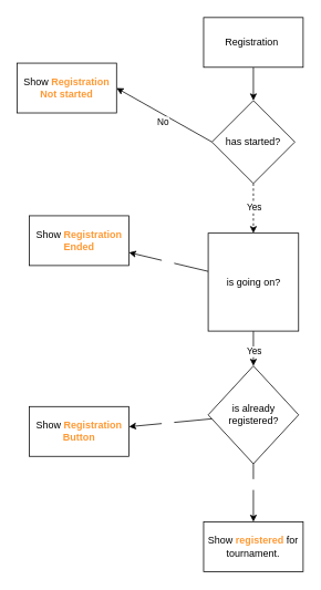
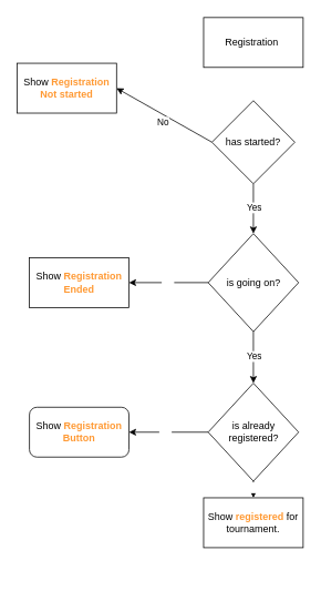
- <mxCell id="2" style="edgeStyle=none;html=1;exitX=0.5;exitY=1;exitDx=0;exitDy=0;entryX=0.5;entryY=0;entryDx=0;entryDy=0;" edge="1" parent="1" source="3" target="8"><mxGeometry relative="1" as="geometry" /></mxCell>
- <mxCell id="6" style="edgeStyle=none;html=1;entryX=0.5;entryY=0;entryDx=0;entryDy=0;dashed=1;" edge="1" parent="1" source="8" target="13"><mxGeometry relative="1" as="geometry" /></mxCell>
+ <mxCell id="6" style="edgeStyle=none;html=1;entryX=0.5;entryY=0;entryDx=0;entryDy=0;" edge="1" parent="1" source="8" target="13"><mxGeometry relative="1" as="geometry" /></mxCell>
- <mxCell id="20" value="Show &lt;b&gt;&lt;font color=&quot;#ff9933&quot;&gt;Registration Ended&lt;/font&gt;&lt;/b&gt;" style="whiteSpace=wrap;html=1;" vertex="1" parent="1"><mxGeometry x="35" y="259" width="120" height="60" as="geometry" /></mxCell>
+ <mxCell id="20" value="Show &lt;b&gt;&lt;font color=&quot;#ff9933&quot;&gt;Registration Ended&lt;/font&gt;&lt;/b&gt;" style="whiteSpace=wrap;html=1;" vertex="1" parent="1"><mxGeometry x="35" y="309" width="120" height="60" as="geometry" /></mxCell>
- <mxCell id="13" value="is going on?" style="whiteSpace=wrap;html=1;rounded=0;" vertex="1" parent="1"><mxGeometry x="250.5" y="280" width="109" height="118" as="geometry" /></mxCell>
+ <mxCell id="13" value="is going on?" style="rhombus;whiteSpace=wrap;html=1;" vertex="1" parent="1"><mxGeometry x="250.5" y="280" width="109" height="118" as="geometry" /></mxCell>
- <mxCell id="18" value="is already registered?" style="rhombus;whiteSpace=wrap;html=1;" vertex="1" parent="1"><mxGeometry x="250.5" y="440" width="109" height="118" as="geometry" /></mxCell>
+ <mxCell id="18" value="is already registered?" style="rhombus;whiteSpace=wrap;html=1;" vertex="1" parent="1"><mxGeometry x="250.5" y="460" width="109" height="118" as="geometry" /></mxCell>
- <mxCell id="21" value="Show &lt;b&gt;&lt;font color=&quot;#ff9933&quot;&gt;Registration Button&lt;/font&gt;&lt;/b&gt;" style="whiteSpace=wrap;html=1;" vertex="1" parent="1"><mxGeometry x="35" y="489" width="120" height="60" as="geometry" /></mxCell>
+ <mxCell id="21" value="Show &lt;b&gt;&lt;font color=&quot;#ff9933&quot;&gt;Registration Button&lt;/font&gt;&lt;/b&gt;" style="whiteSpace=wrap;html=1;rounded=1;" vertex="1" parent="1"><mxGeometry x="35" y="489" width="120" height="60" as="geometry" /></mxCell>
- <mxCell id="19" value="Show &lt;b&gt;&lt;font color=&quot;#ff9933&quot;&gt;registered &lt;/font&gt;&lt;/b&gt;for tournament." style="whiteSpace=wrap;html=1;" vertex="1" parent="1"><mxGeometry x="245" y="628" width="120" height="60" as="geometry" /></mxCell>
+ <mxCell id="19" value="Show &lt;b&gt;&lt;font color=&quot;#ff9933&quot;&gt;registered &lt;/font&gt;&lt;/b&gt;for tournament." style="whiteSpace=wrap;html=1;" vertex="1" parent="1"><mxGeometry x="245" y="598" width="120" height="60" as="geometry" /></mxCell>
